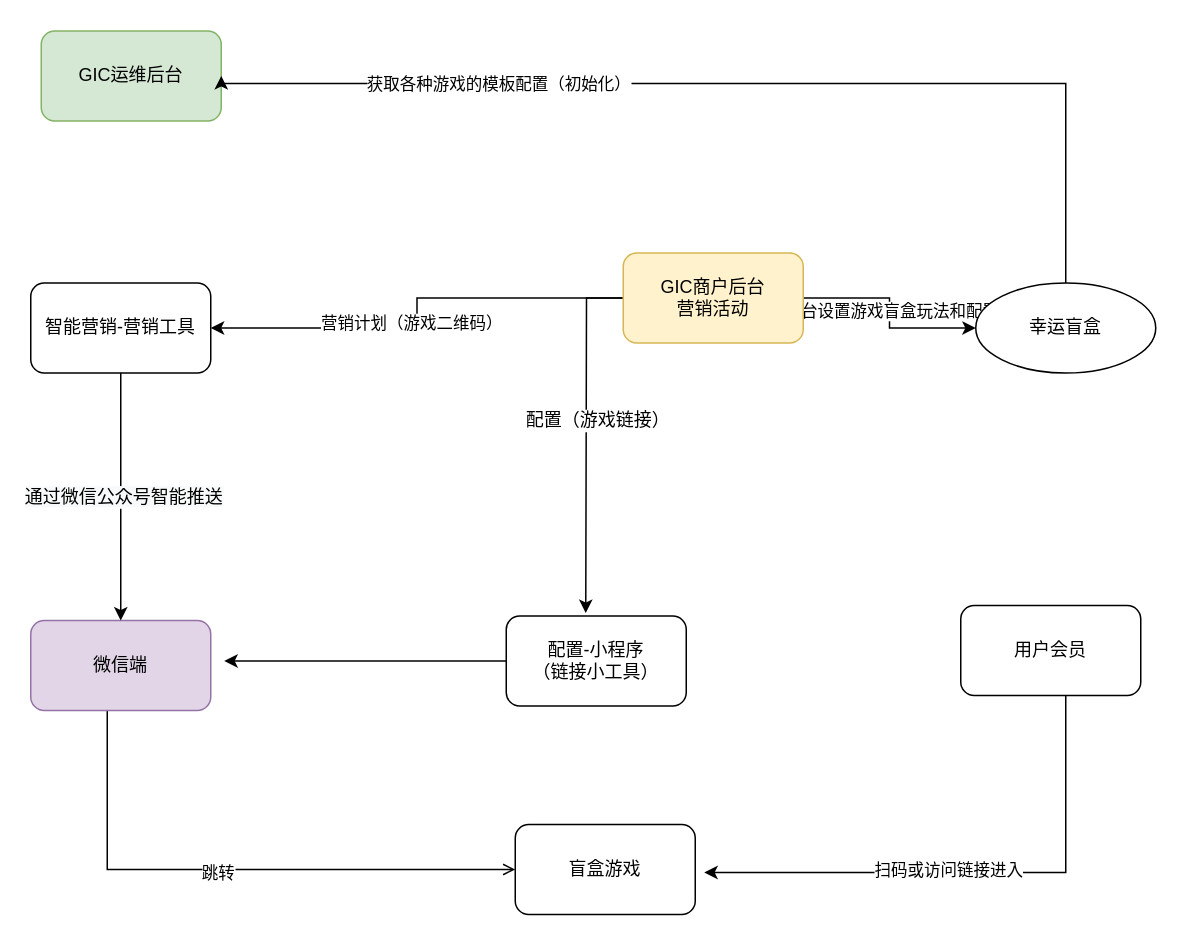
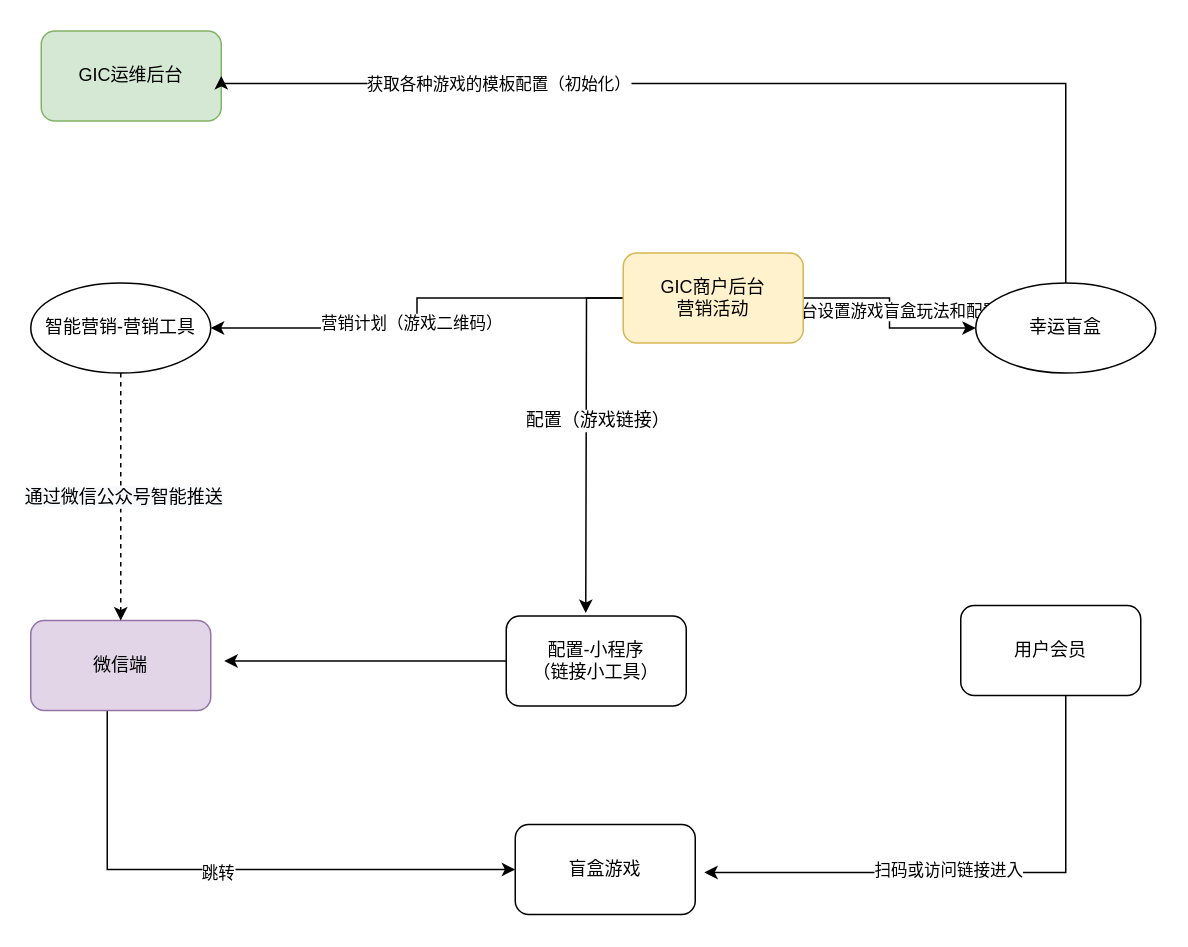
- <mxCell id="18" value="智能营销-营销工具" style="whiteSpace=wrap;html=1;rounded=1;" parent="1" vertex="1"><mxGeometry x="20" y="188" width="120" height="60" as="geometry" /></mxCell>
+ <mxCell id="18" value="智能营销-营销工具" style="ellipse;whiteSpace=wrap;html=1;" parent="1" vertex="1"><mxGeometry x="20" y="188" width="120" height="60" as="geometry" /></mxCell>
- <mxCell id="16" style="edgeStyle=orthogonalEdgeStyle;rounded=0;orthogonalLoop=1;jettySize=auto;html=1;entryX=0.5;entryY=0;entryDx=0;entryDy=0;" parent="1" source="18" target="15" edge="1"><mxGeometry relative="1" as="geometry" /></mxCell>
+ <mxCell id="16" style="edgeStyle=orthogonalEdgeStyle;rounded=0;orthogonalLoop=1;jettySize=auto;html=1;entryX=0.5;entryY=0;entryDx=0;entryDy=0;dashed=1;" parent="1" source="18" target="15" edge="1"><mxGeometry relative="1" as="geometry" /></mxCell>
- <mxCell id="13" style="edgeStyle=orthogonalEdgeStyle;rounded=0;orthogonalLoop=1;jettySize=auto;html=1;entryX=0;entryY=0.5;entryDx=0;entryDy=0;endArrow=open;" edge="1" parent="1" source="15" target="24"><mxGeometry relative="1" as="geometry"><mxPoint x="75" y="601" as="targetPoint" /><Array as="points"><mxPoint x="71" y="579" /></Array></mxGeometry></mxCell>
+ <mxCell id="13" style="edgeStyle=orthogonalEdgeStyle;rounded=0;orthogonalLoop=1;jettySize=auto;html=1;entryX=0;entryY=0.5;entryDx=0;entryDy=0;" edge="1" parent="1" source="15" target="24"><mxGeometry relative="1" as="geometry"><mxPoint x="75" y="601" as="targetPoint" /><Array as="points"><mxPoint x="71" y="579" /></Array></mxGeometry></mxCell>
